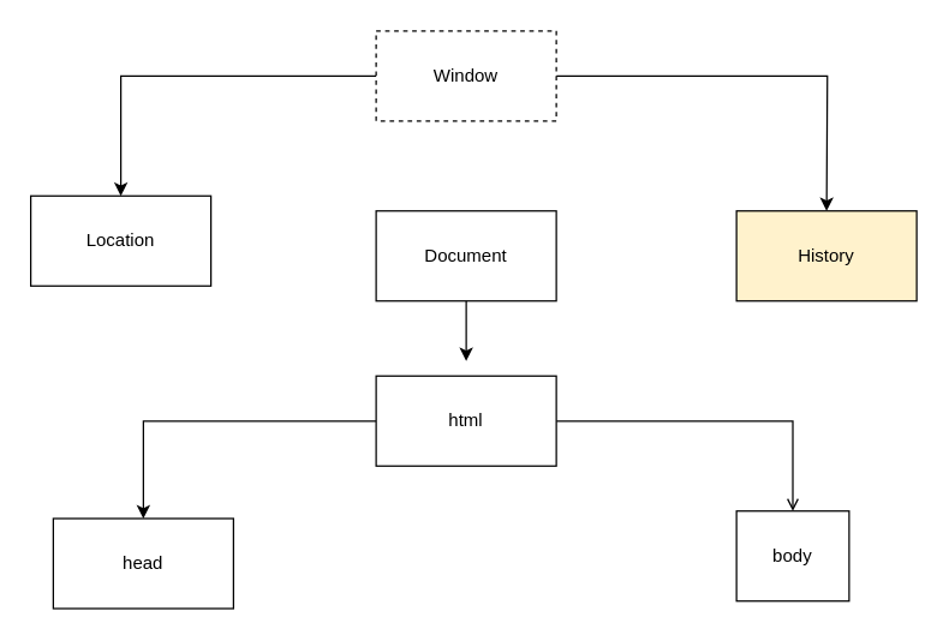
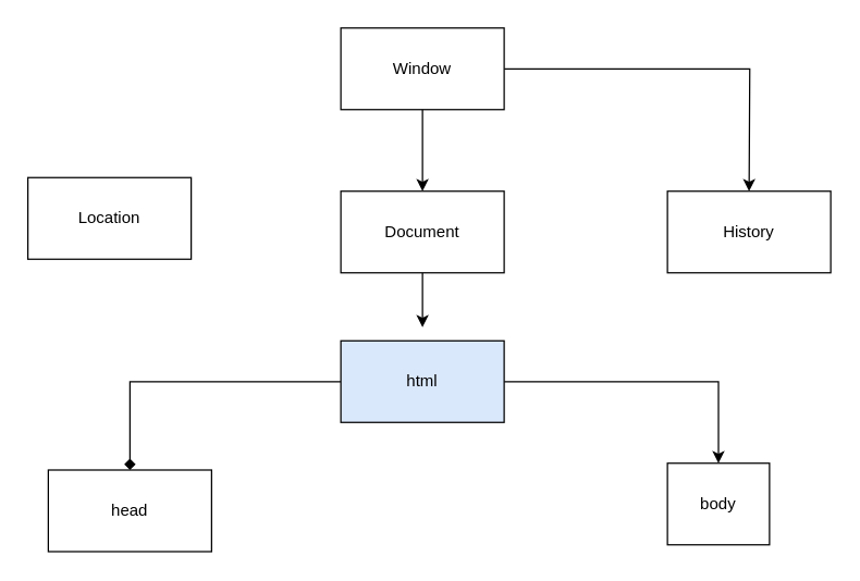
- <mxCell id="3" style="edgeStyle=orthogonalEdgeStyle;rounded=0;orthogonalLoop=1;jettySize=auto;html=1;" edge="1" parent="1" source="4" target="5"><mxGeometry relative="1" as="geometry" /></mxCell>
+ <mxCell id="3" style="edgeStyle=orthogonalEdgeStyle;rounded=0;orthogonalLoop=1;jettySize=auto;html=1;" edge="1" parent="1" source="4" target="8"><mxGeometry relative="1" as="geometry" /></mxCell>
- <mxCell id="4" value="Window" style="rounded=0;whiteSpace=wrap;html=1;dashed=1;" vertex="1" parent="1"><mxGeometry x="250" y="20" width="120" height="60" as="geometry" /></mxCell>
+ <mxCell id="4" value="Window" style="rounded=0;whiteSpace=wrap;html=1;" vertex="1" parent="1"><mxGeometry x="250" y="20" width="120" height="60" as="geometry" /></mxCell>
- <mxCell id="6" value="History" style="rounded=0;whiteSpace=wrap;html=1;fillColor=#fff2cc;" vertex="1" parent="1"><mxGeometry x="490" y="140" width="120" height="60" as="geometry" /></mxCell>
+ <mxCell id="6" value="History" style="rounded=0;whiteSpace=wrap;html=1;" vertex="1" parent="1"><mxGeometry x="490" y="140" width="120" height="60" as="geometry" /></mxCell>
- <mxCell id="11" value="html" style="rounded=0;whiteSpace=wrap;html=1;" vertex="1" parent="1"><mxGeometry x="250" y="250" width="120" height="60" as="geometry" /></mxCell>
+ <mxCell id="11" value="html" style="rounded=0;whiteSpace=wrap;html=1;fillColor=#dae8fc;" vertex="1" parent="1"><mxGeometry x="250" y="250" width="120" height="60" as="geometry" /></mxCell>
- <mxCell id="9" style="edgeStyle=orthogonalEdgeStyle;rounded=0;orthogonalLoop=1;jettySize=auto;html=1;endArrow=open;" edge="1" parent="1" source="11" target="13"><mxGeometry relative="1" as="geometry" /></mxCell>
+ <mxCell id="9" style="edgeStyle=orthogonalEdgeStyle;rounded=0;orthogonalLoop=1;jettySize=auto;html=1;" edge="1" parent="1" source="11" target="13"><mxGeometry relative="1" as="geometry" /></mxCell>
- <mxCell id="10" style="edgeStyle=orthogonalEdgeStyle;rounded=0;orthogonalLoop=1;jettySize=auto;html=1;" edge="1" parent="1" source="11" target="12"><mxGeometry relative="1" as="geometry" /></mxCell>
+ <mxCell id="10" style="edgeStyle=orthogonalEdgeStyle;rounded=0;orthogonalLoop=1;jettySize=auto;html=1;endArrow=diamond;" edge="1" parent="1" source="11" target="12"><mxGeometry relative="1" as="geometry" /></mxCell>
